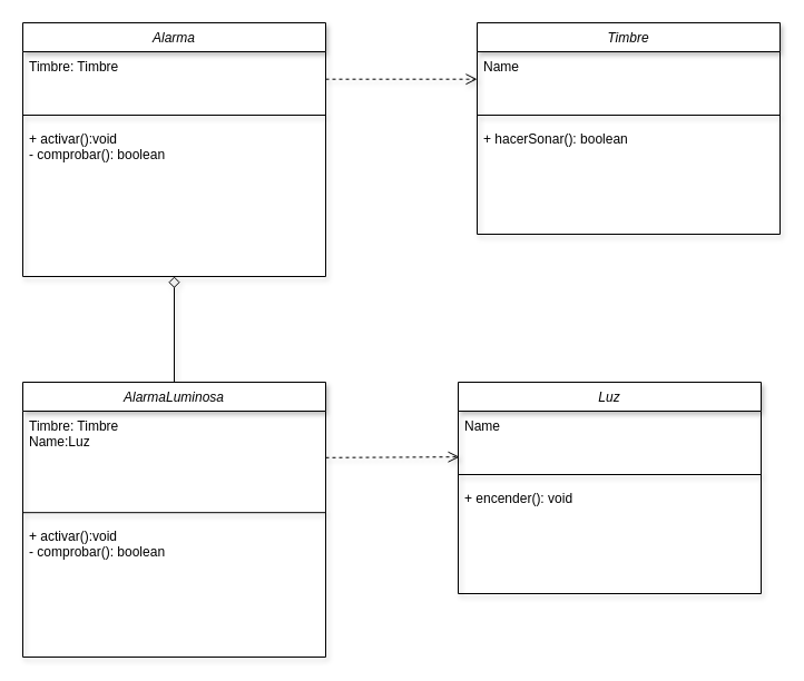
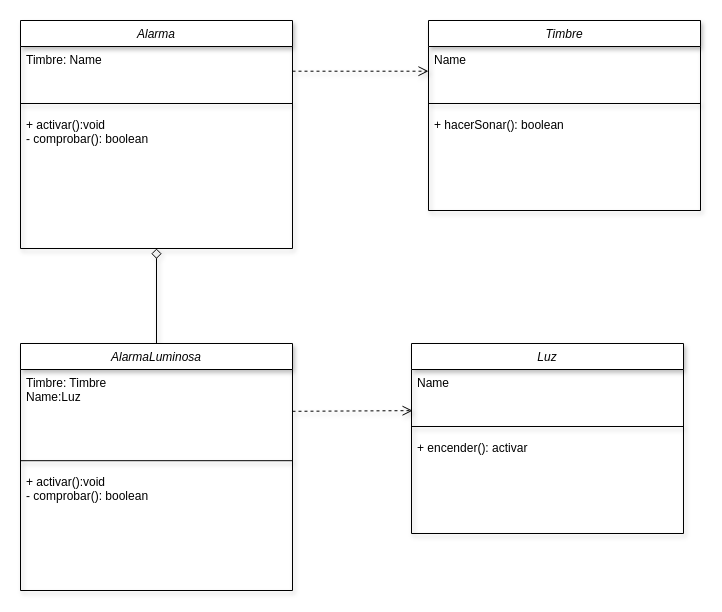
- <mxCell id="12" value="Timbre: Timbre" style="text;align=left;verticalAlign=top;spacingLeft=4;spacingRight=4;overflow=hidden;rotatable=0;points=[[0,0.5],[1,0.5]];portConstraint=eastwest;shadow=1;" parent="11" vertex="1"><mxGeometry y="26" width="272" height="49.4" as="geometry" /></mxCell>
+ <mxCell id="12" value="Timbre: Name" style="text;align=left;verticalAlign=top;spacingLeft=4;spacingRight=4;overflow=hidden;rotatable=0;points=[[0,0.5],[1,0.5]];portConstraint=eastwest;shadow=1;" parent="11" vertex="1"><mxGeometry y="26" width="272" height="49.4" as="geometry" /></mxCell>
- <mxCell id="10" value="+ encender(): void" style="text;align=left;verticalAlign=top;spacingLeft=4;spacingRight=4;overflow=hidden;rotatable=0;points=[[0,0.5],[1,0.5]];portConstraint=eastwest;shadow=1;" parent="7" vertex="1"><mxGeometry y="90.6" width="272" height="49.4" as="geometry" /></mxCell>
+ <mxCell id="10" value="+ encender(): activar" style="text;align=left;verticalAlign=top;spacingLeft=4;spacingRight=4;overflow=hidden;rotatable=0;points=[[0,0.5],[1,0.5]];portConstraint=eastwest;shadow=1;" parent="7" vertex="1"><mxGeometry y="90.6" width="272" height="49.4" as="geometry" /></mxCell>
